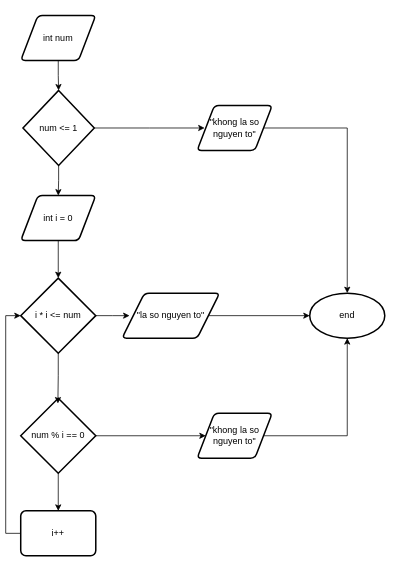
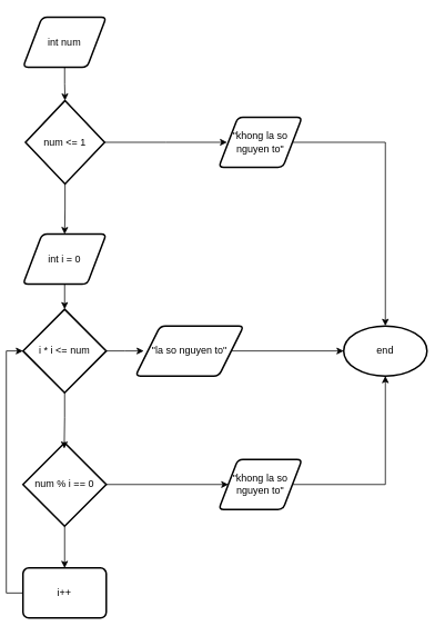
- <mxCell id="3" value="int i = 0" style="shape=parallelogram;html=1;strokeWidth=2;perimeter=parallelogramPerimeter;whiteSpace=wrap;rounded=1;arcSize=12;size=0.23;" vertex="1" parent="1"><mxGeometry x="20" y="260" width="100" height="60" as="geometry" /></mxCell>
+ <mxCell id="3" value="int i = 0" style="shape=parallelogram;html=1;strokeWidth=2;perimeter=parallelogramPerimeter;whiteSpace=wrap;rounded=1;arcSize=12;size=0.23;" vertex="1" parent="1"><mxGeometry x="20" y="280" width="100" height="60" as="geometry" /></mxCell>
